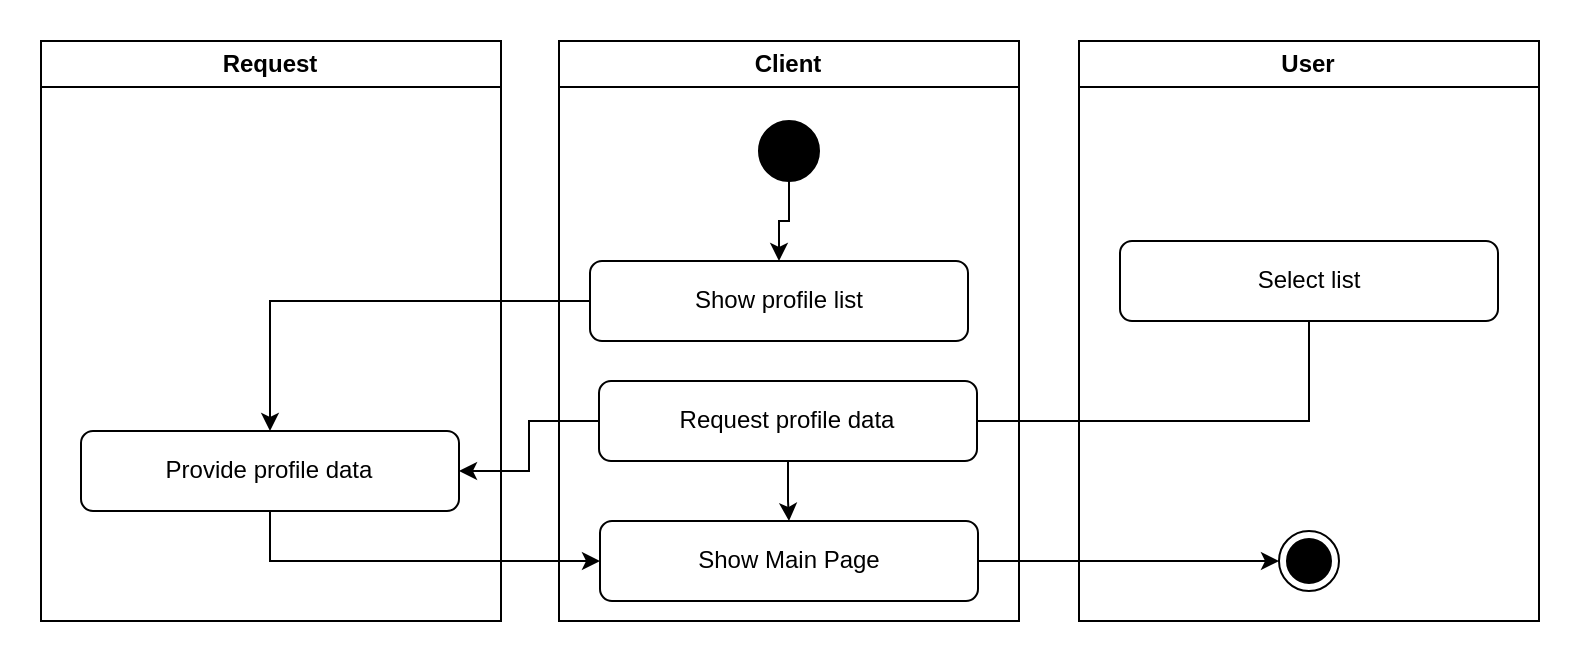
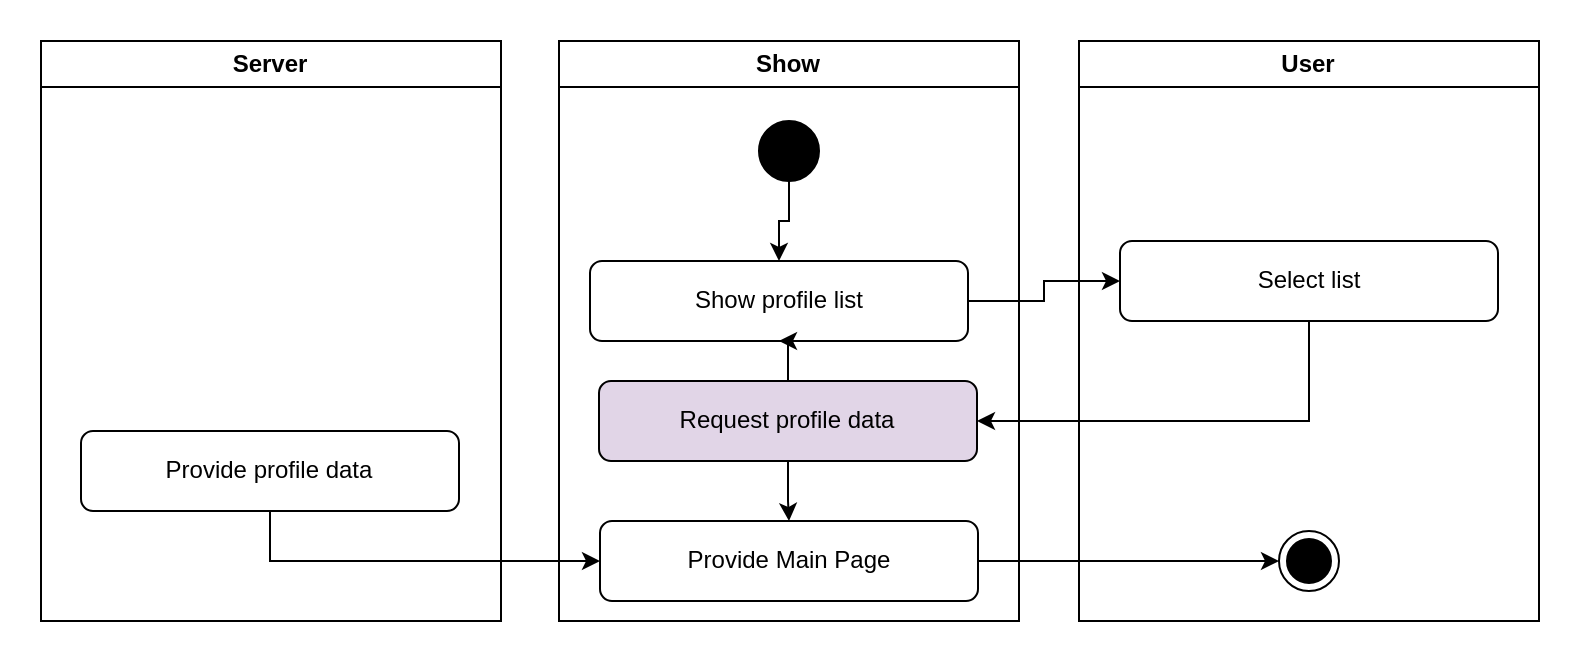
- <mxCell id="15" value="Request" style="swimlane;whiteSpace=wrap;html=1;" vertex="1" parent="1"><mxGeometry x="20" y="20" width="230" height="290" as="geometry" /></mxCell>
+ <mxCell id="15" value="Server" style="swimlane;whiteSpace=wrap;html=1;" vertex="1" parent="1"><mxGeometry x="20" y="20" width="230" height="290" as="geometry" /></mxCell>
- <mxCell id="2" value="Client" style="swimlane;whiteSpace=wrap;html=1;" parent="1" vertex="1"><mxGeometry x="279" y="20" width="230" height="290" as="geometry" /></mxCell>
+ <mxCell id="2" value="Show" style="swimlane;whiteSpace=wrap;html=1;" parent="1" vertex="1"><mxGeometry x="279" y="20" width="230" height="290" as="geometry" /></mxCell>
- <mxCell id="12" style="edgeStyle=orthogonalEdgeStyle;rounded=0;orthogonalLoop=1;jettySize=auto;html=1;" parent="1" source="3" target="16" edge="1"><mxGeometry relative="1" as="geometry" /></mxCell>
+ <mxCell id="12" style="edgeStyle=orthogonalEdgeStyle;rounded=0;orthogonalLoop=1;jettySize=auto;html=1;entryX=0;entryY=0.5;entryDx=0;entryDy=0;" parent="1" source="3" target="10" edge="1"><mxGeometry relative="1" as="geometry" /></mxCell>
- <mxCell id="7" value="Request profile data" style="rounded=1;whiteSpace=wrap;html=1;" parent="2" vertex="1"><mxGeometry x="20" y="170" width="189" height="40" as="geometry" /></mxCell>
+ <mxCell id="7" value="Request profile data" style="rounded=1;whiteSpace=wrap;html=1;fillColor=#e1d5e7;" parent="2" vertex="1"><mxGeometry x="20" y="170" width="189" height="40" as="geometry" /></mxCell>
- <mxCell id="13" style="edgeStyle=orthogonalEdgeStyle;rounded=0;orthogonalLoop=1;jettySize=auto;html=1;entryX=1;entryY=0.5;entryDx=0;entryDy=0;endArrow=none;" parent="1" source="10" target="7" edge="1"><mxGeometry relative="1" as="geometry"><Array as="points"><mxPoint x="654" y="210" /></Array></mxGeometry></mxCell>
+ <mxCell id="13" style="edgeStyle=orthogonalEdgeStyle;rounded=0;orthogonalLoop=1;jettySize=auto;html=1;entryX=1;entryY=0.5;entryDx=0;entryDy=0;" parent="1" source="10" target="7" edge="1"><mxGeometry relative="1" as="geometry"><Array as="points"><mxPoint x="654" y="210" /></Array></mxGeometry></mxCell>
- <mxCell id="17" style="edgeStyle=orthogonalEdgeStyle;rounded=0;orthogonalLoop=1;jettySize=auto;html=1;entryX=1;entryY=0.5;entryDx=0;entryDy=0;" edge="1" parent="1" source="7" target="16"><mxGeometry relative="1" as="geometry" /></mxCell>
+ <mxCell id="17" style="edgeStyle=orthogonalEdgeStyle;rounded=0;orthogonalLoop=1;jettySize=auto;html=1;" edge="1" parent="1" source="7" target="3"><mxGeometry relative="1" as="geometry" /></mxCell>
- <mxCell id="8" value="Show Main Page" style="rounded=1;whiteSpace=wrap;html=1;" parent="2" vertex="1"><mxGeometry x="20.5" y="240" width="189" height="40" as="geometry" /></mxCell>
+ <mxCell id="8" value="Provide Main Page" style="rounded=1;whiteSpace=wrap;html=1;" parent="2" vertex="1"><mxGeometry x="20.5" y="240" width="189" height="40" as="geometry" /></mxCell>
